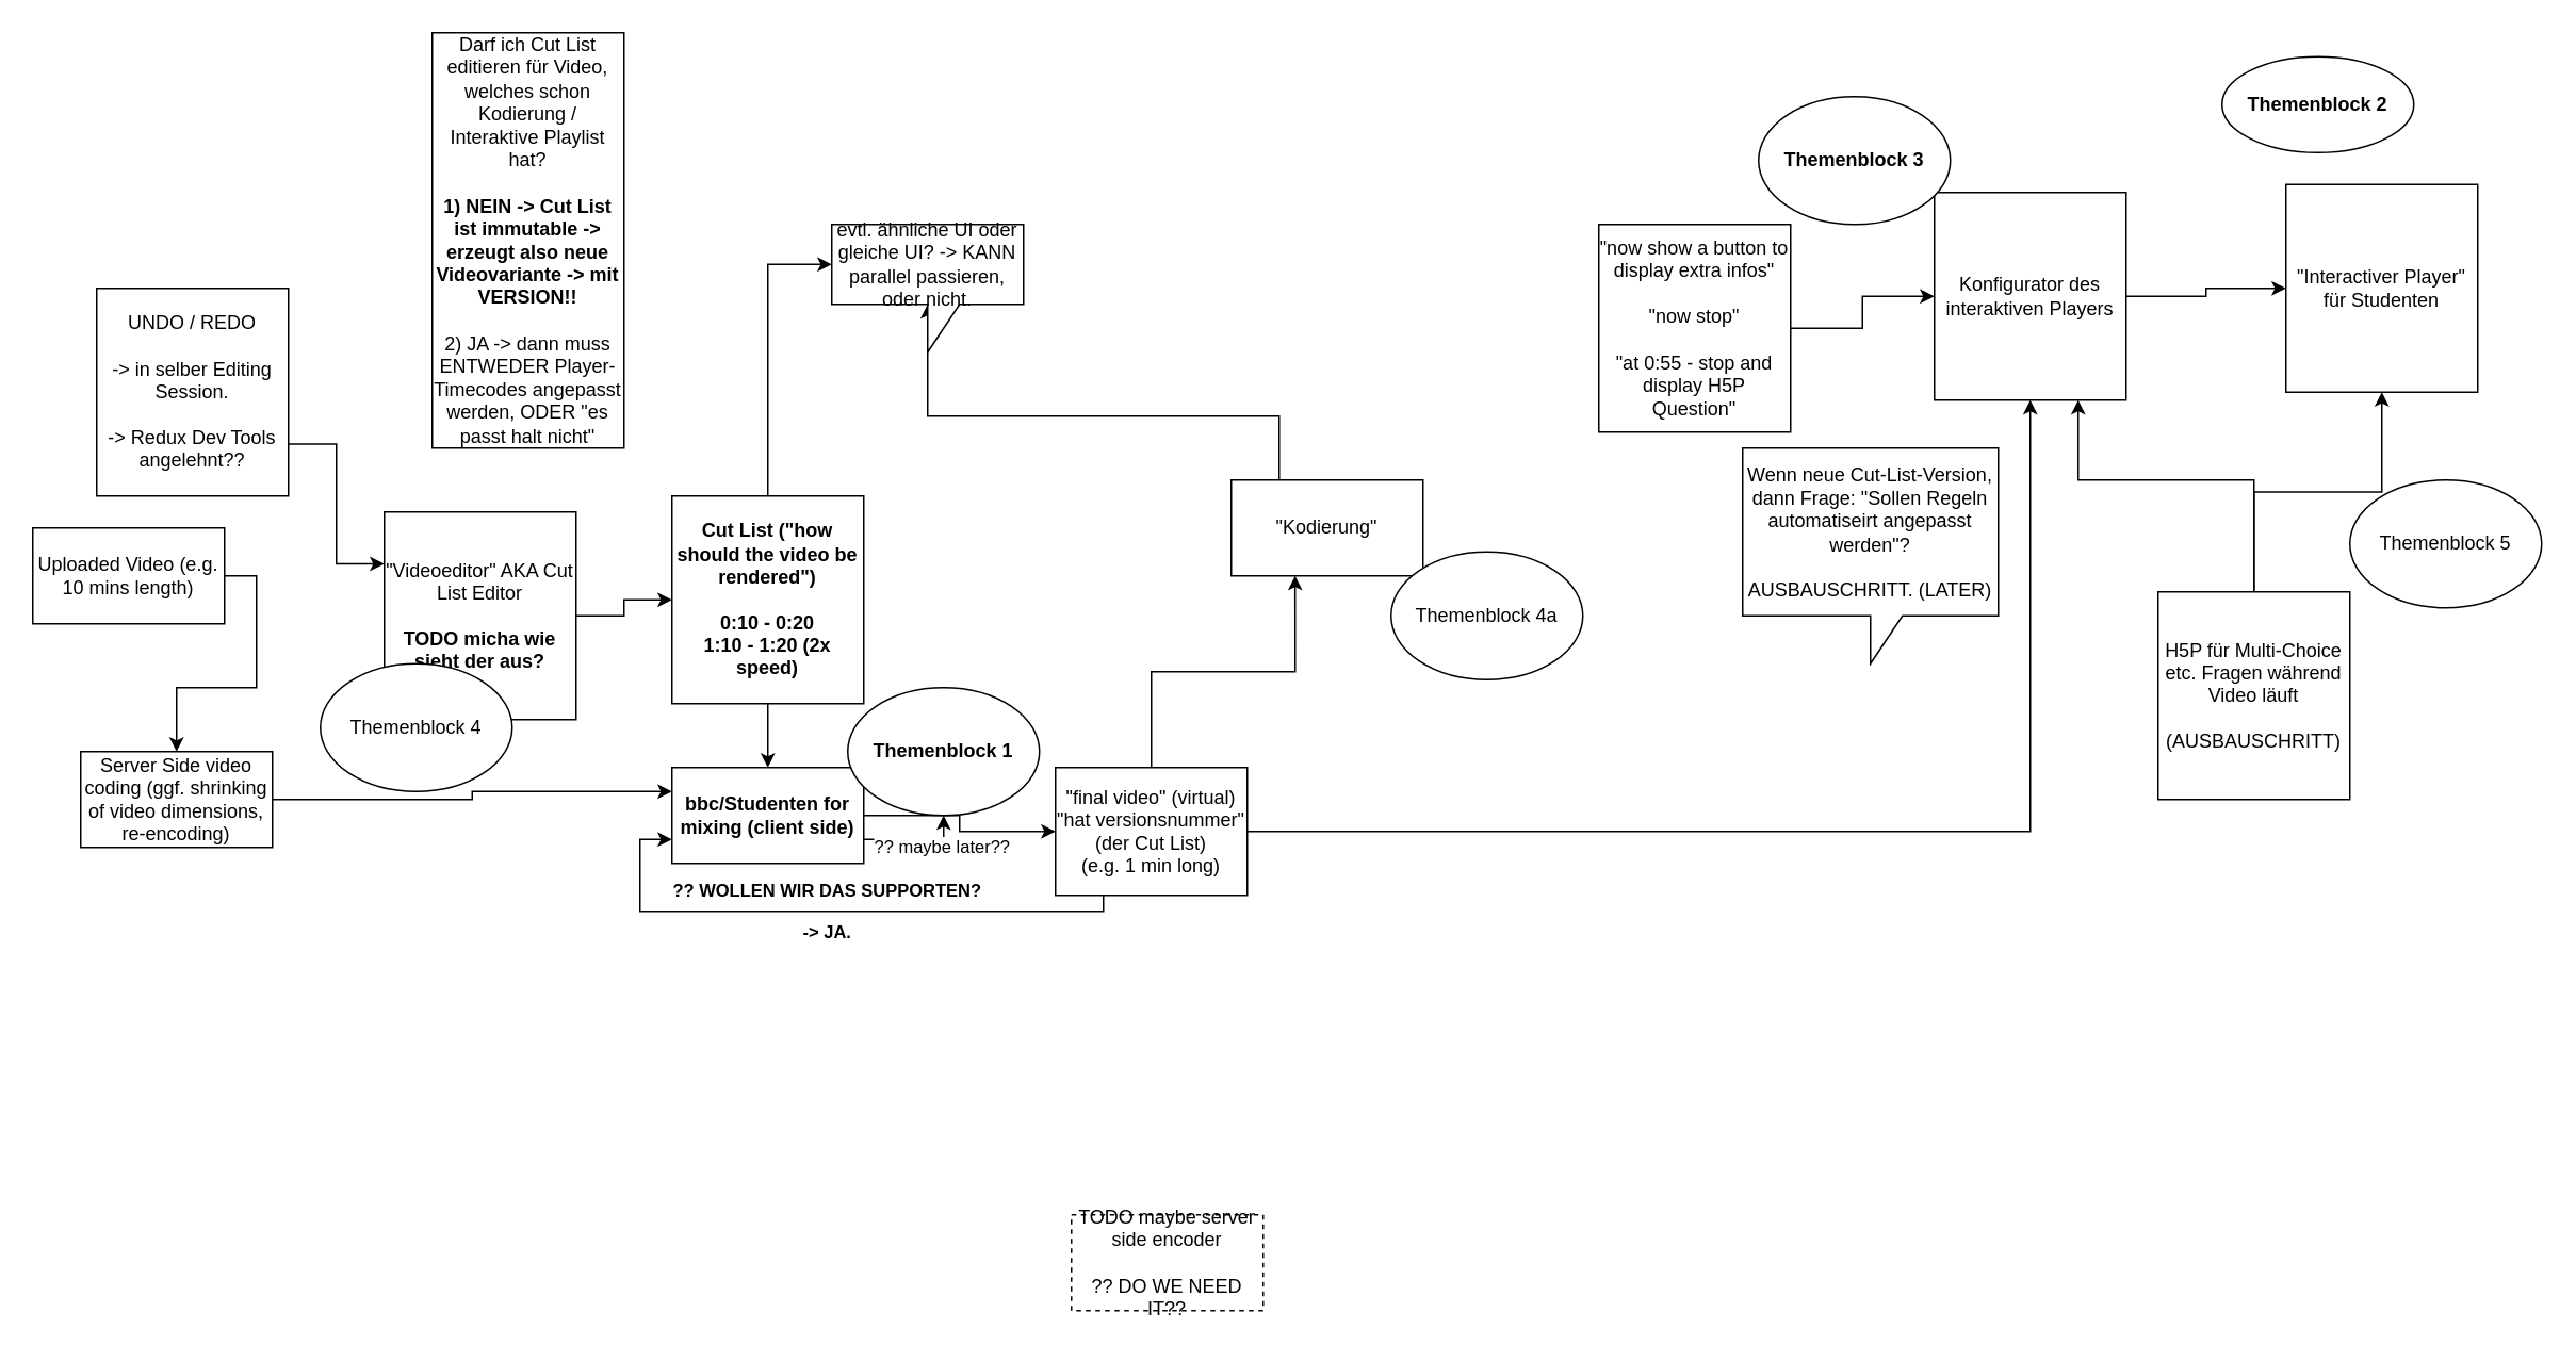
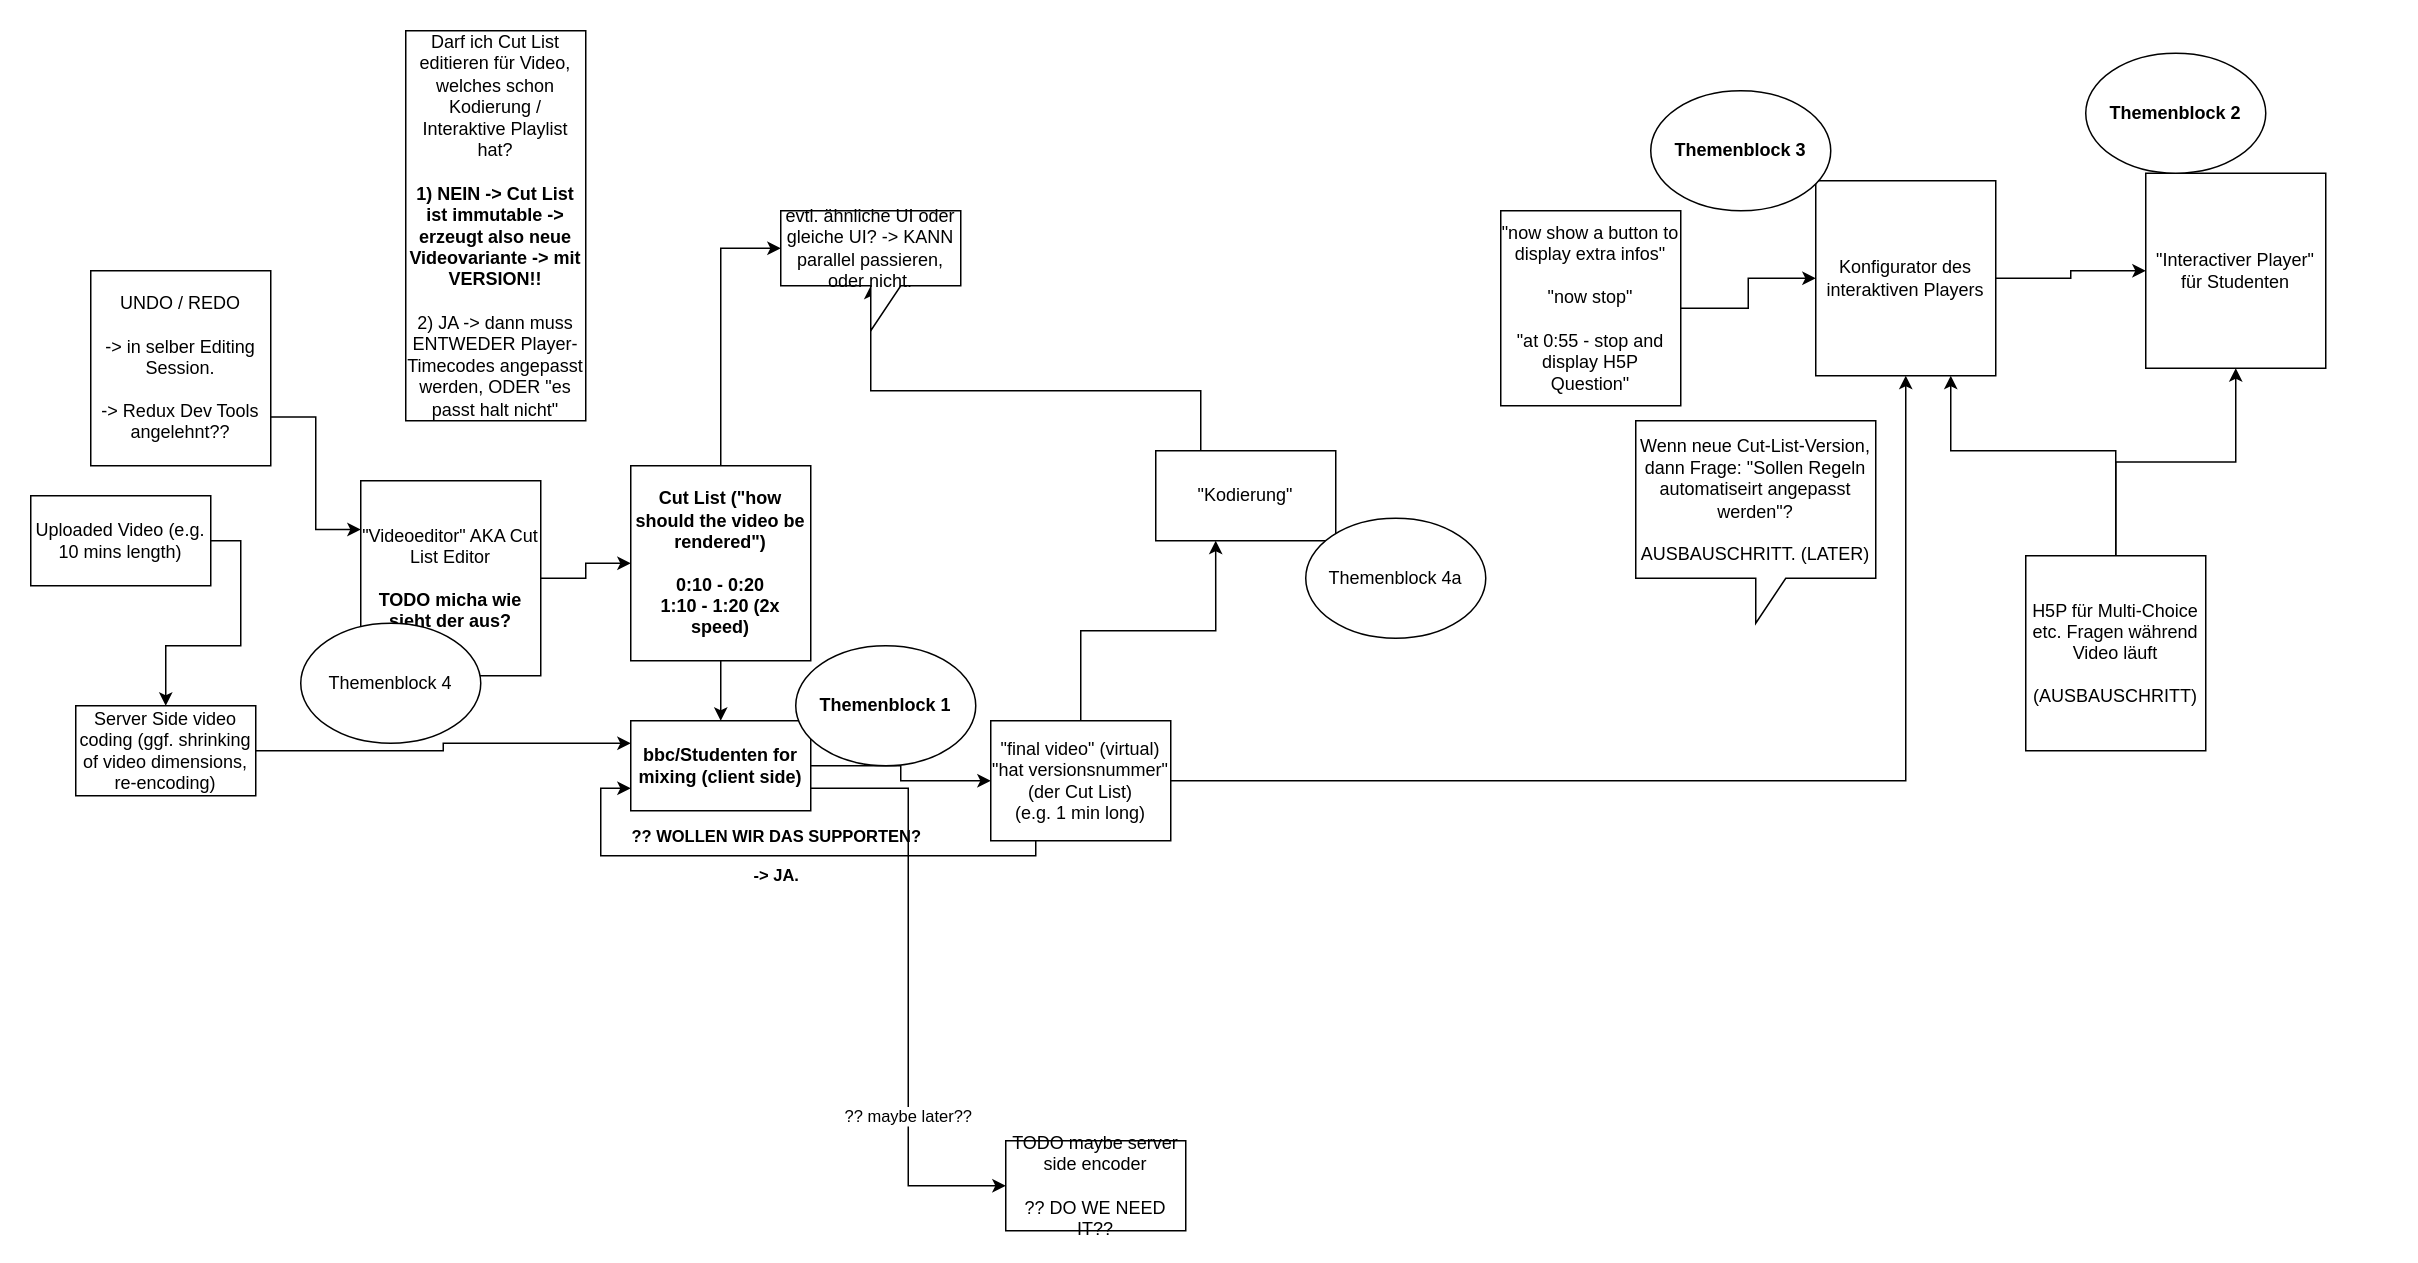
- <mxCell id="30" value="Themenblock 2" style="ellipse;whiteSpace=wrap;html=1;fontStyle=1" vertex="1" parent="1"><mxGeometry x="1390" y="35" width="120" height="60" as="geometry" /></mxCell>
+ <mxCell id="30" value="Themenblock 2" style="ellipse;whiteSpace=wrap;html=1;fontStyle=1" vertex="1" parent="1"><mxGeometry x="1390" y="35" width="120" height="80" as="geometry" /></mxCell>
- <mxCell id="39" value="Themenblock 5" style="ellipse;whiteSpace=wrap;html=1;" vertex="1" parent="1"><mxGeometry x="1470" y="300" width="120" height="80" as="geometry" /></mxCell>
- <mxCell id="3" value="?? maybe later??" style="edgeStyle=orthogonalEdgeStyle;rounded=0;orthogonalLoop=1;jettySize=auto;html=1;exitX=1;exitY=0.75;exitDx=0;exitDy=0;" edge="1" parent="1" source="4" target="29"><mxGeometry x="0.437" relative="1" as="geometry"><mxPoint as="offset" /></mxGeometry></mxCell>
+ <mxCell id="3" value="?? maybe later??" style="edgeStyle=orthogonalEdgeStyle;rounded=0;orthogonalLoop=1;jettySize=auto;html=1;exitX=1;exitY=0.75;exitDx=0;exitDy=0;entryX=0;entryY=0.5;entryDx=0;entryDy=0;" edge="1" parent="1" source="4" target="22"><mxGeometry x="0.437" relative="1" as="geometry"><mxPoint as="offset" /></mxGeometry></mxCell>
- <mxCell id="22" value="TODO maybe server side encoder&lt;br&gt;&lt;br&gt;?? DO WE NEED IT??" style="rounded=0;whiteSpace=wrap;html=1;dashed=1;" vertex="1" parent="1"><mxGeometry x="670" y="760" width="120" height="60" as="geometry" /></mxCell>
+ <mxCell id="22" value="TODO maybe server side encoder&lt;br&gt;&lt;br&gt;?? DO WE NEED IT??" style="rounded=0;whiteSpace=wrap;html=1;" vertex="1" parent="1"><mxGeometry x="670" y="760" width="120" height="60" as="geometry" /></mxCell>
